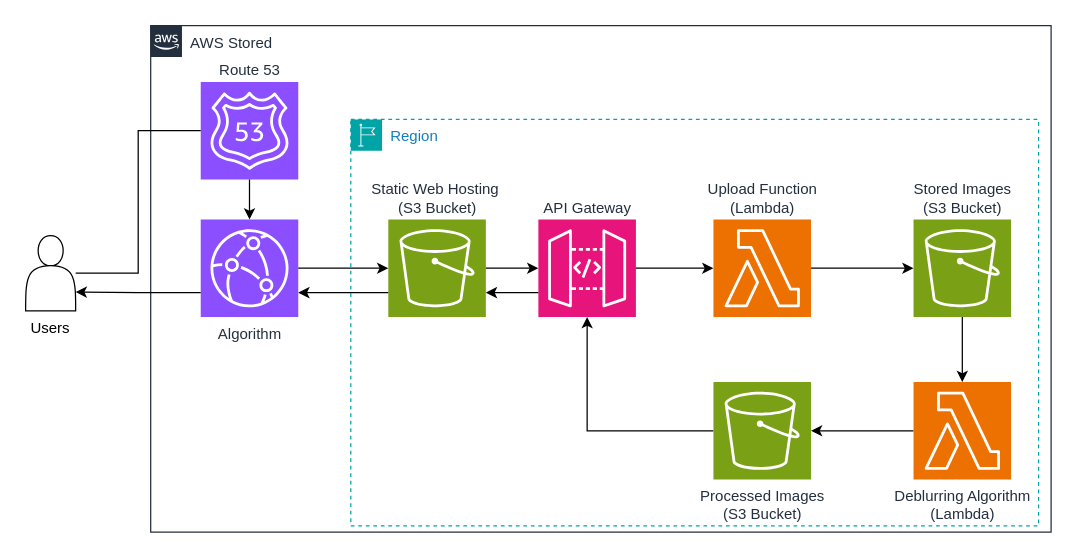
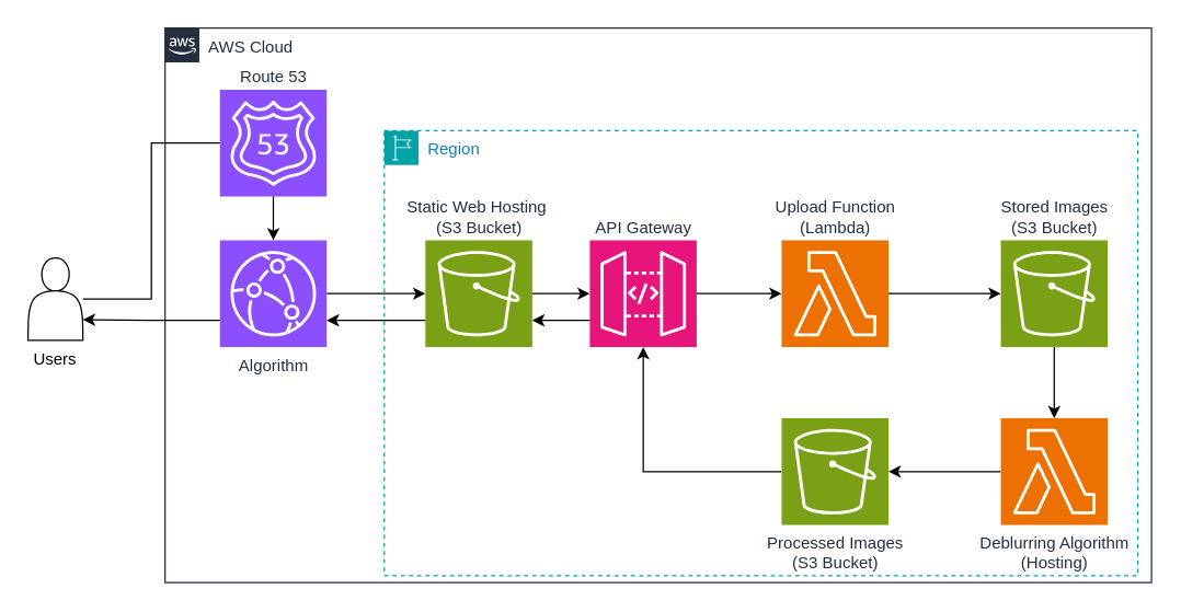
- <mxCell id="3" value="AWS Stored" style="points=[[0,0],[0.25,0],[0.5,0],[0.75,0],[1,0],[1,0.25],[1,0.5],[1,0.75],[1,1],[0.75,1],[0.5,1],[0.25,1],[0,1],[0,0.75],[0,0.5],[0,0.25]];outlineConnect=0;gradientColor=none;html=1;whiteSpace=wrap;fontSize=12;fontStyle=0;container=1;pointerEvents=0;collapsible=0;recursiveResize=0;shape=mxgraph.aws4.group;grIcon=mxgraph.aws4.group_aws_cloud_alt;strokeColor=#232F3E;fillColor=none;verticalAlign=top;align=left;spacingLeft=30;fontColor=#232F3E;dashed=0;" vertex="1" parent="1"><mxGeometry x="120" y="20" width="720" height="405" as="geometry" /></mxCell>
+ <mxCell id="3" value="AWS Cloud" style="points=[[0,0],[0.25,0],[0.5,0],[0.75,0],[1,0],[1,0.25],[1,0.5],[1,0.75],[1,1],[0.75,1],[0.5,1],[0.25,1],[0,1],[0,0.75],[0,0.5],[0,0.25]];outlineConnect=0;gradientColor=none;html=1;whiteSpace=wrap;fontSize=12;fontStyle=0;container=1;pointerEvents=0;collapsible=0;recursiveResize=0;shape=mxgraph.aws4.group;grIcon=mxgraph.aws4.group_aws_cloud_alt;strokeColor=#232F3E;fillColor=none;verticalAlign=top;align=left;spacingLeft=30;fontColor=#232F3E;dashed=0;" vertex="1" parent="1"><mxGeometry x="120" y="20" width="720" height="405" as="geometry" /></mxCell>
- <mxCell id="13" value="&lt;div&gt;Deblurring Algorithm&lt;/div&gt;&lt;div&gt;(Lambda)&lt;/div&gt;" style="sketch=0;points=[[0,0,0],[0.25,0,0],[0.5,0,0],[0.75,0,0],[1,0,0],[0,1,0],[0.25,1,0],[0.5,1,0],[0.75,1,0],[1,1,0],[0,0.25,0],[0,0.5,0],[0,0.75,0],[1,0.25,0],[1,0.5,0],[1,0.75,0]];outlineConnect=0;fontColor=#232F3E;fillColor=#ED7100;strokeColor=#ffffff;dashed=0;verticalLabelPosition=bottom;verticalAlign=top;align=center;html=1;fontSize=12;fontStyle=0;aspect=fixed;shape=mxgraph.aws4.resourceIcon;resIcon=mxgraph.aws4.lambda;" vertex="1" parent="4"><mxGeometry x="450" y="210" width="78" height="78" as="geometry" /></mxCell>
+ <mxCell id="13" value="&lt;div&gt;Deblurring Algorithm&lt;/div&gt;&lt;div&gt;(Hosting)&lt;/div&gt;" style="sketch=0;points=[[0,0,0],[0.25,0,0],[0.5,0,0],[0.75,0,0],[1,0,0],[0,1,0],[0.25,1,0],[0.5,1,0],[0.75,1,0],[1,1,0],[0,0.25,0],[0,0.5,0],[0,0.75,0],[1,0.25,0],[1,0.5,0],[1,0.75,0]];outlineConnect=0;fontColor=#232F3E;fillColor=#ED7100;strokeColor=#ffffff;dashed=0;verticalLabelPosition=bottom;verticalAlign=top;align=center;html=1;fontSize=12;fontStyle=0;aspect=fixed;shape=mxgraph.aws4.resourceIcon;resIcon=mxgraph.aws4.lambda;" vertex="1" parent="4"><mxGeometry x="450" y="210" width="78" height="78" as="geometry" /></mxCell>
